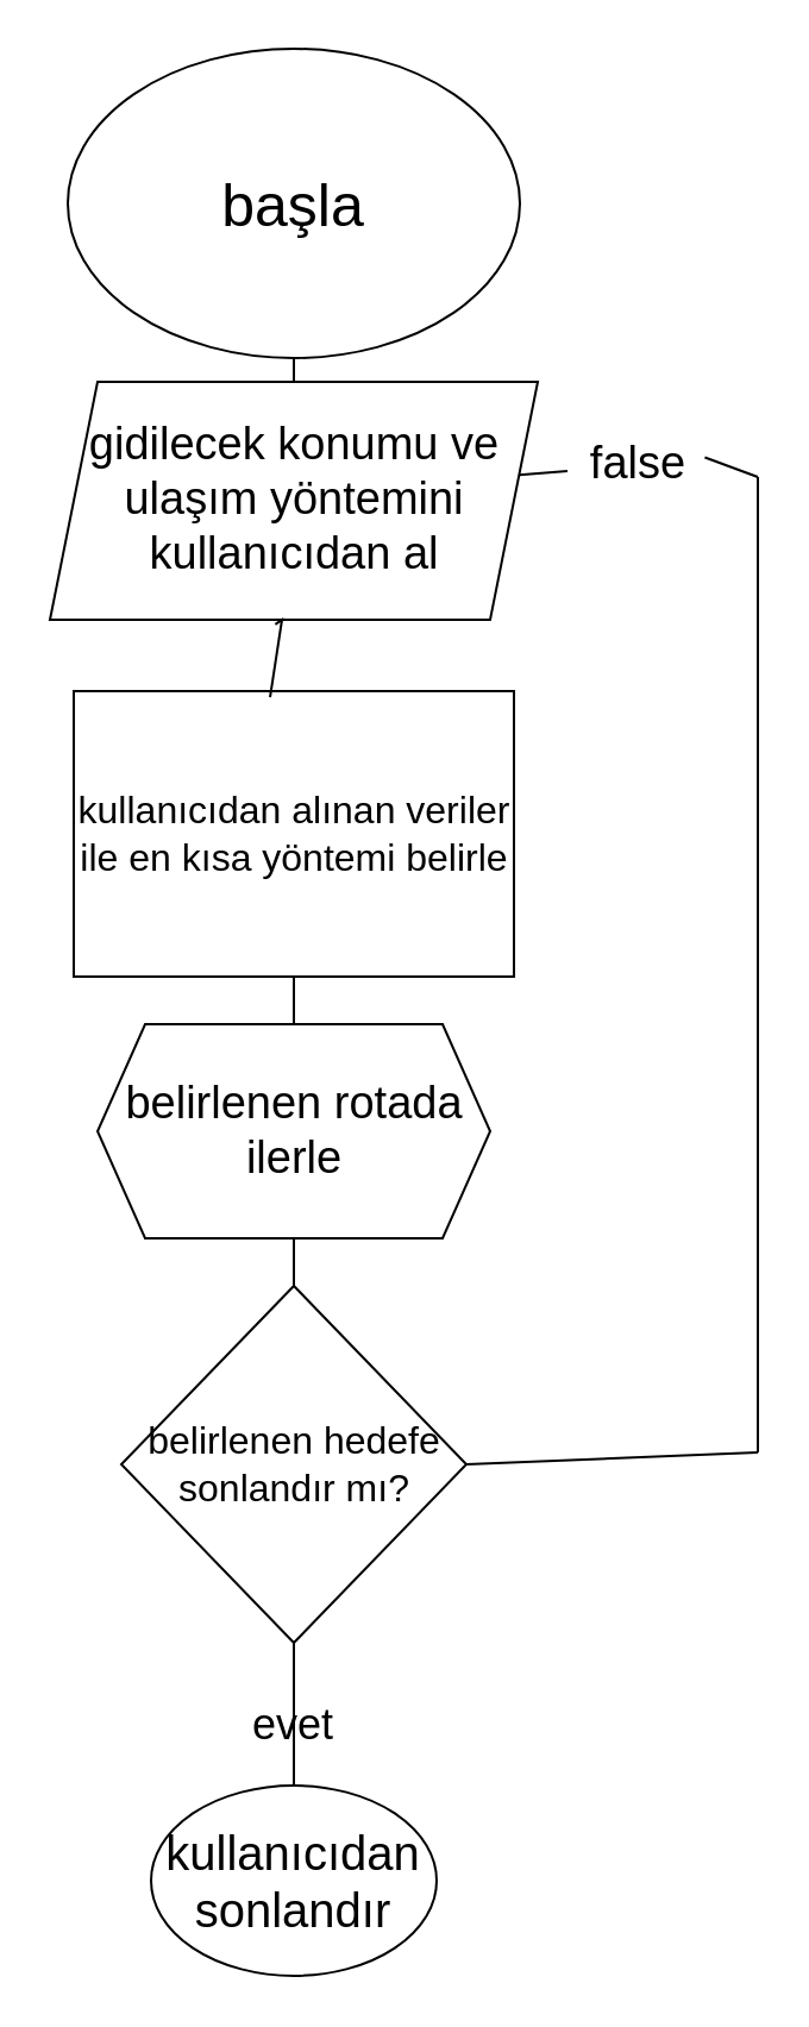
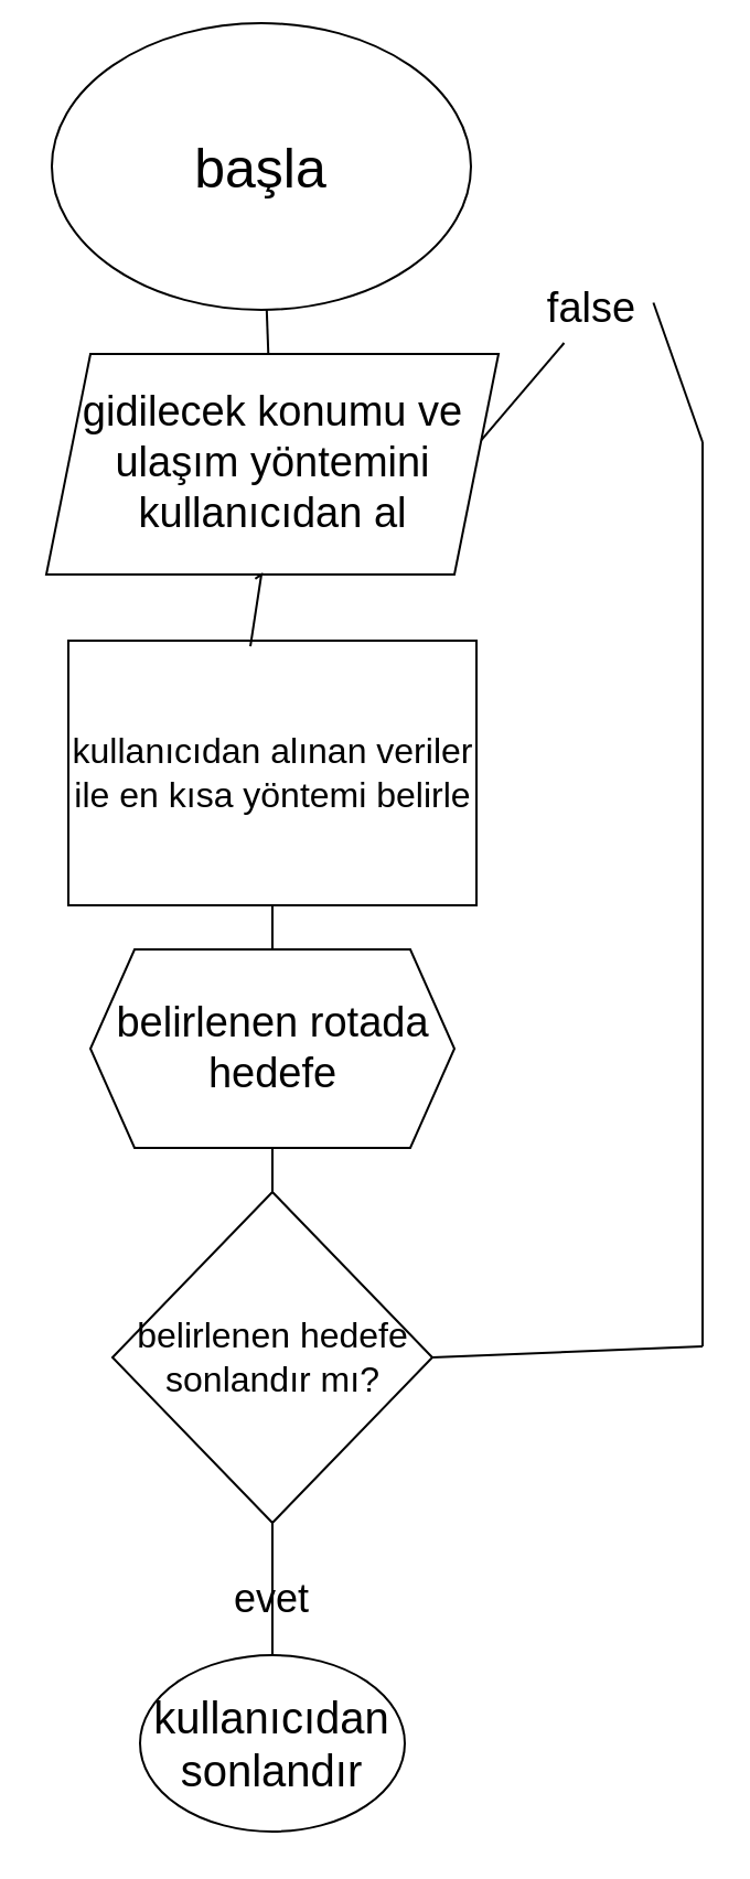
- <mxCell id="2" value="başla" style="ellipse;whiteSpace=wrap;html=1;fontSize=25;" vertex="1" parent="1"><mxGeometry x="28" y="20" width="190" height="130" as="geometry" /></mxCell>
+ <mxCell id="2" value="başla" style="ellipse;whiteSpace=wrap;html=1;fontSize=25;" vertex="1" parent="1"><mxGeometry x="23" y="10" width="190" height="130" as="geometry" /></mxCell>
- <mxCell id="15" value="false" style="text;html=1;align=center;verticalAlign=middle;whiteSpace=wrap;rounded=0;fontSize=19;" vertex="1" parent="1"><mxGeometry x="238" y="180" width="60" height="30" as="geometry" /></mxCell>
+ <mxCell id="15" value="false" style="text;html=1;align=center;verticalAlign=middle;whiteSpace=wrap;rounded=0;fontSize=19;" vertex="1" parent="1"><mxGeometry x="238" y="125" width="60" height="30" as="geometry" /></mxCell>
- <mxCell id="7" value="belirlenen rotada ilerle" style="shape=hexagon;perimeter=hexagonPerimeter2;whiteSpace=wrap;html=1;fixedSize=1;fontSize=19;" vertex="1" parent="1"><mxGeometry x="40.5" y="430" width="165" height="90" as="geometry" /></mxCell>
+ <mxCell id="7" value="belirlenen rotada hedefe" style="shape=hexagon;perimeter=hexagonPerimeter2;whiteSpace=wrap;html=1;fixedSize=1;fontSize=19;" vertex="1" parent="1"><mxGeometry x="40.5" y="430" width="165" height="90" as="geometry" /></mxCell>
